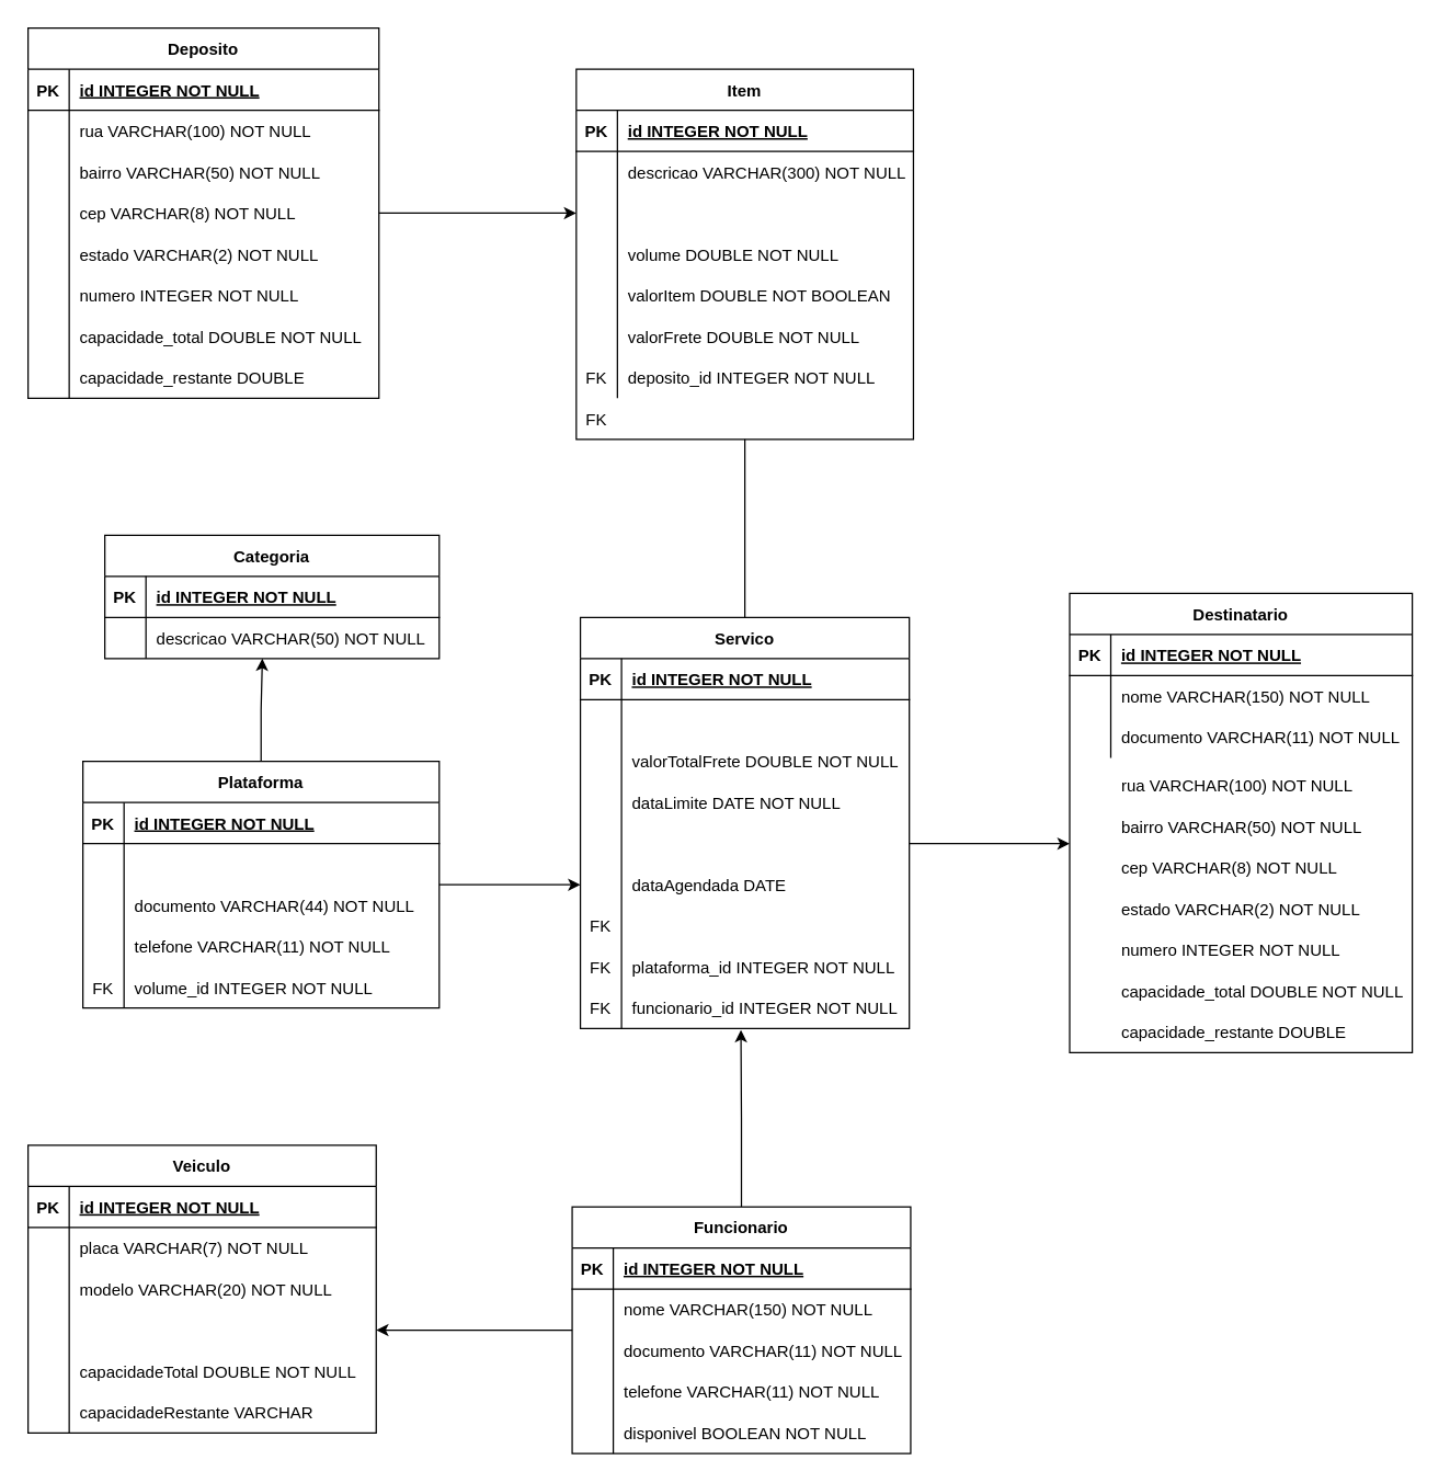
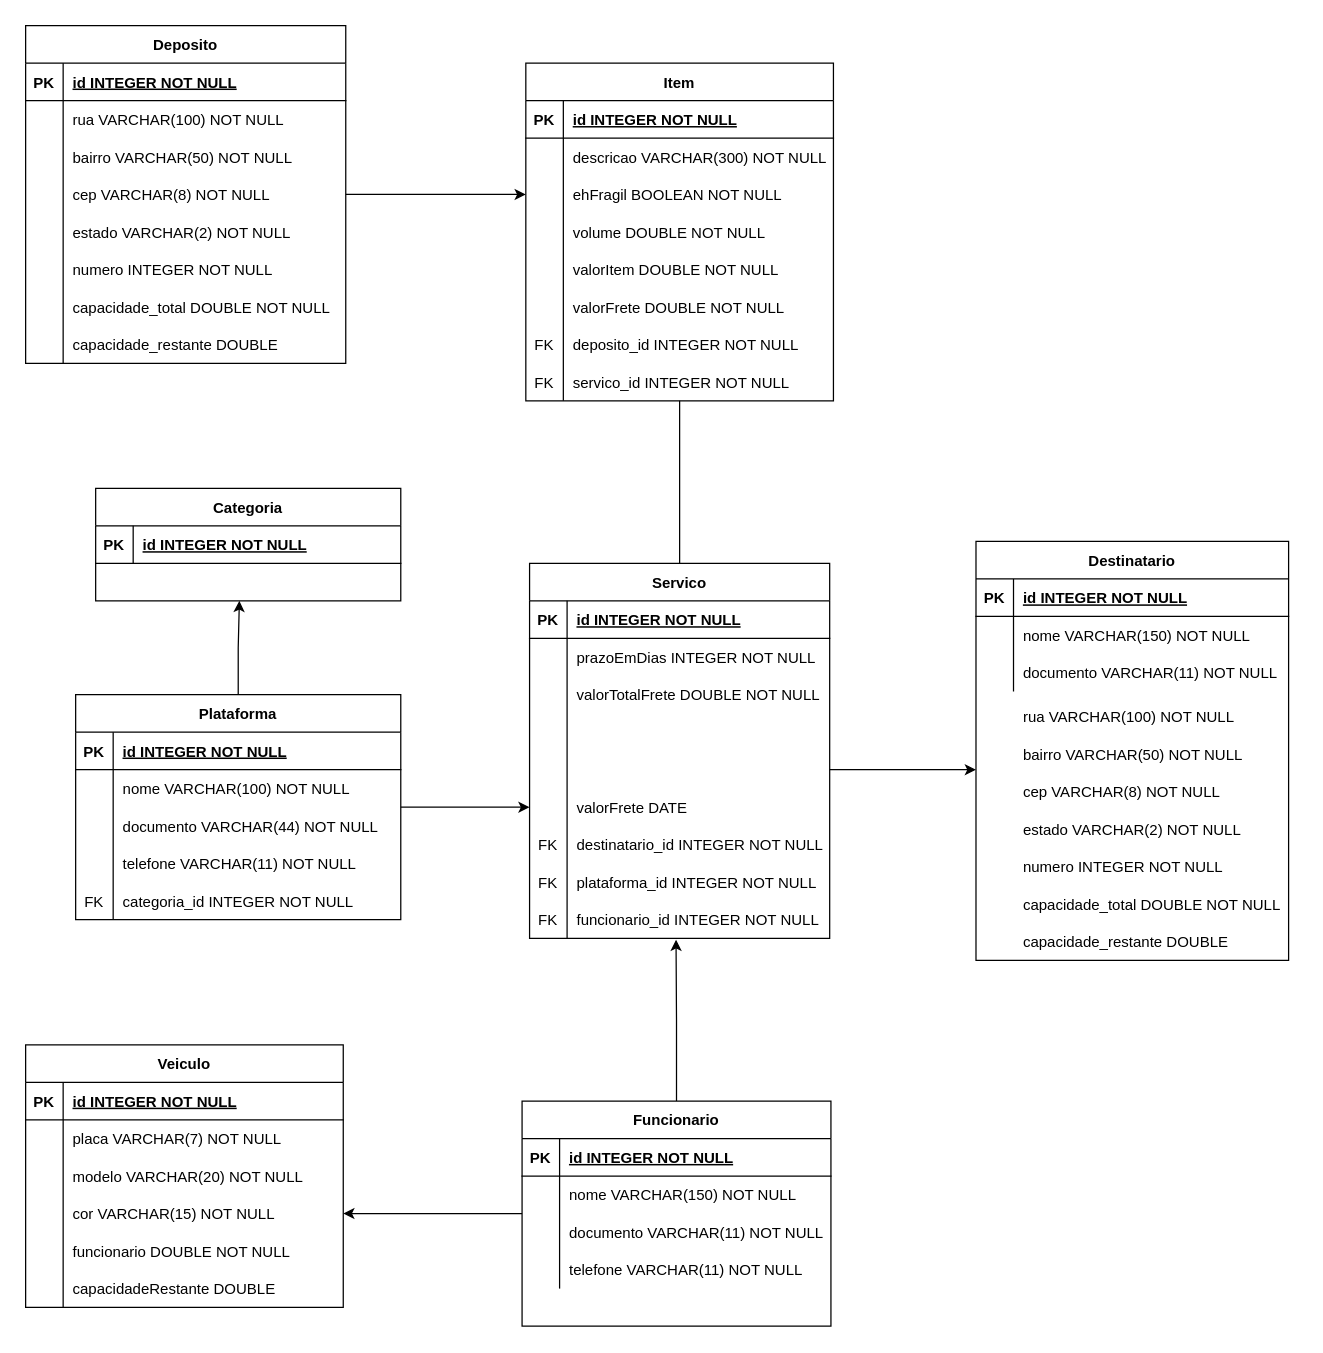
+ <mxCell id="37" value="ehFragil BOOLEAN NOT NULL" style="shape=partialRectangle;connectable=0;fillColor=none;top=0;left=0;bottom=0;right=0;align=left;spacingLeft=6;overflow=hidden;" vertex="1" parent="35"><mxGeometry x="30" width="216" height="30" as="geometry" /></mxCell>
- <mxCell id="43" value="valorItem DOUBLE NOT BOOLEAN" style="shape=partialRectangle;connectable=0;fillColor=none;top=0;left=0;bottom=0;right=0;align=left;spacingLeft=6;overflow=hidden;" vertex="1" parent="41"><mxGeometry x="30" width="216" height="30" as="geometry" /></mxCell>
+ <mxCell id="43" value="valorItem DOUBLE NOT NULL" style="shape=partialRectangle;connectable=0;fillColor=none;top=0;left=0;bottom=0;right=0;align=left;spacingLeft=6;overflow=hidden;" vertex="1" parent="41"><mxGeometry x="30" width="216" height="30" as="geometry" /></mxCell>
+ <mxCell id="52" value="servico_id INTEGER NOT NULL" style="shape=partialRectangle;connectable=0;fillColor=none;top=0;left=0;bottom=0;right=0;align=left;spacingLeft=6;fontStyle=0;overflow=hidden;" vertex="1" parent="50"><mxGeometry x="30" width="216" height="30" as="geometry" /></mxCell>
- <mxCell id="105" value="descricao VARCHAR(50) NOT NULL" style="shape=partialRectangle;connectable=0;fillColor=none;top=0;left=0;bottom=0;right=0;align=left;spacingLeft=6;overflow=hidden;" vertex="1" parent="103"><mxGeometry x="30" width="214" height="30" as="geometry" /></mxCell>
+ <mxCell id="60" value="prazoEmDias INTEGER NOT NULL" style="shape=partialRectangle;connectable=0;fillColor=none;top=0;left=0;bottom=0;right=0;align=left;spacingLeft=6;overflow=hidden;" vertex="1" parent="58"><mxGeometry x="30" width="210" height="30" as="geometry" /></mxCell>
- <mxCell id="66" value="dataLimite DATE NOT NULL" style="shape=partialRectangle;connectable=0;fillColor=none;top=0;left=0;bottom=0;right=0;align=left;spacingLeft=6;overflow=hidden;" vertex="1" parent="64"><mxGeometry x="30" width="210" height="30" as="geometry" /></mxCell>
+ <mxCell id="89" value="nome VARCHAR(100) NOT NULL" style="shape=partialRectangle;connectable=0;fillColor=none;top=0;left=0;bottom=0;right=0;align=left;spacingLeft=6;overflow=hidden;" vertex="1" parent="87"><mxGeometry x="30" width="230" height="30" as="geometry" /></mxCell>
- <mxCell id="71" value="dataAgendada DATE " style="shape=partialRectangle;connectable=0;fillColor=none;top=0;left=0;bottom=0;right=0;align=left;spacingLeft=6;overflow=hidden;" vertex="1" parent="69"><mxGeometry x="30" width="210" height="30" as="geometry" /></mxCell>
+ <mxCell id="71" value="valorFrete DATE " style="shape=partialRectangle;connectable=0;fillColor=none;top=0;left=0;bottom=0;right=0;align=left;spacingLeft=6;overflow=hidden;" vertex="1" parent="69"><mxGeometry x="30" width="210" height="30" as="geometry" /></mxCell>
+ <mxCell id="74" value="destinatario_id INTEGER NOT NULL" style="shape=partialRectangle;connectable=0;fillColor=none;top=0;left=0;bottom=0;right=0;align=left;spacingLeft=6;fontStyle=0;overflow=hidden;" vertex="1" parent="72"><mxGeometry x="30" width="210" height="30" as="geometry" /></mxCell>
- <mxCell id="98" value="volume_id INTEGER NOT NULL" style="shape=partialRectangle;connectable=0;fillColor=none;top=0;left=0;bottom=0;right=0;align=left;spacingLeft=6;fontStyle=0;overflow=hidden;" vertex="1" parent="96"><mxGeometry x="30" width="230" height="30" as="geometry" /></mxCell>
+ <mxCell id="98" value="categoria_id INTEGER NOT NULL" style="shape=partialRectangle;connectable=0;fillColor=none;top=0;left=0;bottom=0;right=0;align=left;spacingLeft=6;fontStyle=0;overflow=hidden;" vertex="1" parent="96"><mxGeometry x="30" width="230" height="30" as="geometry" /></mxCell>
+ <mxCell id="136" value="cor VARCHAR(15) NOT NULL" style="shape=partialRectangle;connectable=0;fillColor=none;top=0;left=0;bottom=0;right=0;align=left;spacingLeft=6;overflow=hidden;" vertex="1" parent="134"><mxGeometry x="30" width="224" height="30" as="geometry" /></mxCell>
- <mxCell id="139" value="capacidadeTotal DOUBLE NOT NULL" style="shape=partialRectangle;connectable=0;fillColor=none;top=0;left=0;bottom=0;right=0;align=left;spacingLeft=6;overflow=hidden;" vertex="1" parent="137"><mxGeometry x="30" width="224" height="30" as="geometry" /></mxCell>
+ <mxCell id="139" value="funcionario DOUBLE NOT NULL" style="shape=partialRectangle;connectable=0;fillColor=none;top=0;left=0;bottom=0;right=0;align=left;spacingLeft=6;overflow=hidden;" vertex="1" parent="137"><mxGeometry x="30" width="224" height="30" as="geometry" /></mxCell>
- <mxCell id="142" value="capacidadeRestante VARCHAR" style="shape=partialRectangle;connectable=0;fillColor=none;top=0;left=0;bottom=0;right=0;align=left;spacingLeft=6;overflow=hidden;" vertex="1" parent="140"><mxGeometry x="30" width="224" height="30" as="geometry" /></mxCell>
+ <mxCell id="142" value="capacidadeRestante DOUBLE" style="shape=partialRectangle;connectable=0;fillColor=none;top=0;left=0;bottom=0;right=0;align=left;spacingLeft=6;overflow=hidden;" vertex="1" parent="140"><mxGeometry x="30" width="224" height="30" as="geometry" /></mxCell>
- <mxCell id="123" value="disponivel BOOLEAN NOT NULL" style="shape=partialRectangle;connectable=0;fillColor=none;top=0;left=0;bottom=0;right=0;align=left;spacingLeft=6;overflow=hidden;" vertex="1" parent="121"><mxGeometry x="30" width="217" height="30" as="geometry" /></mxCell>
